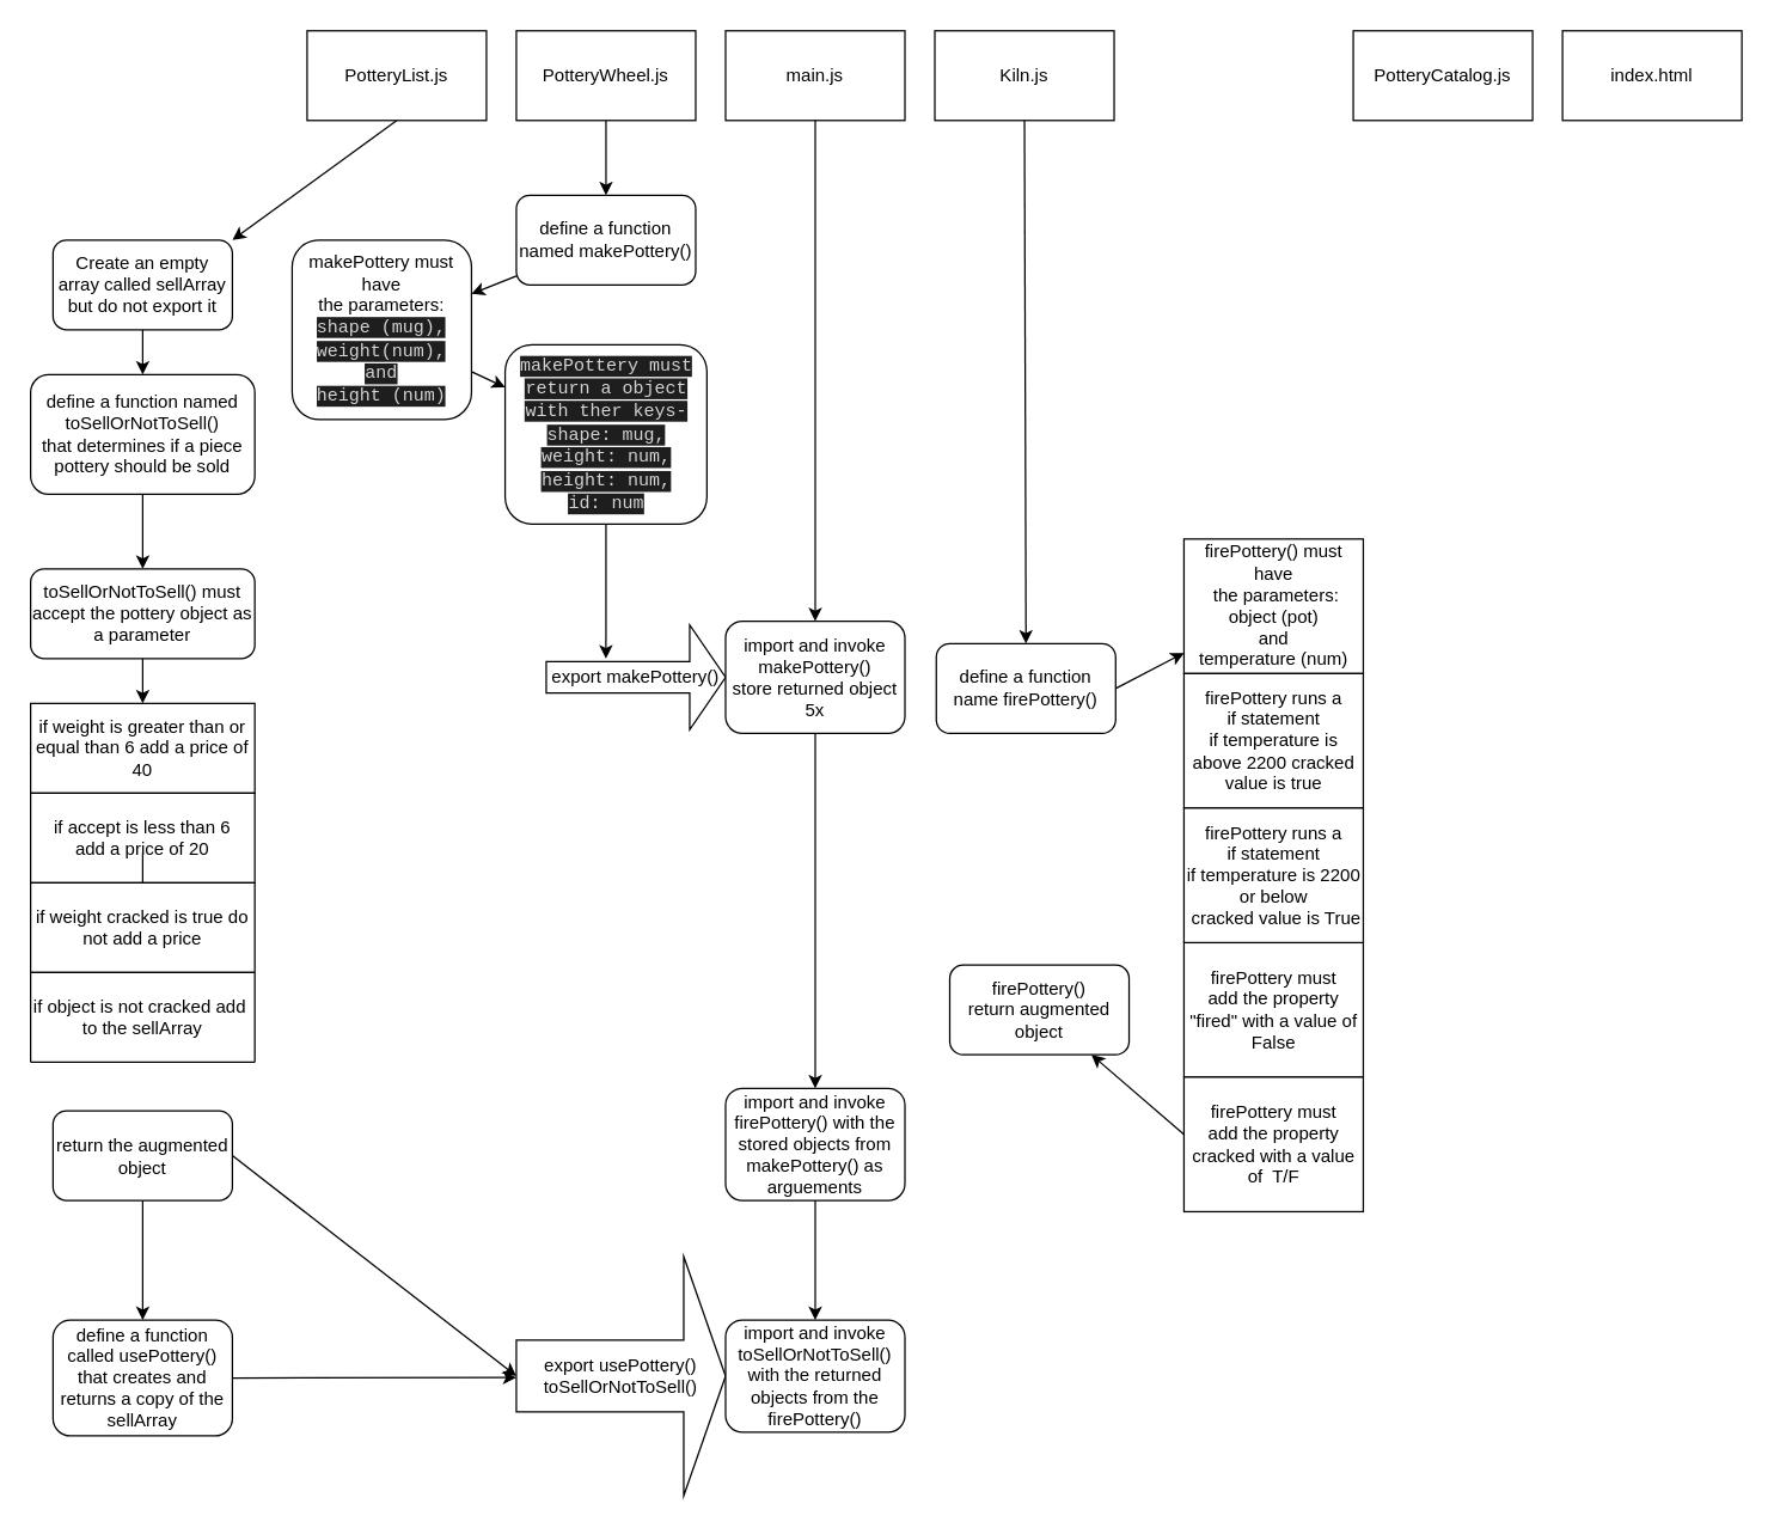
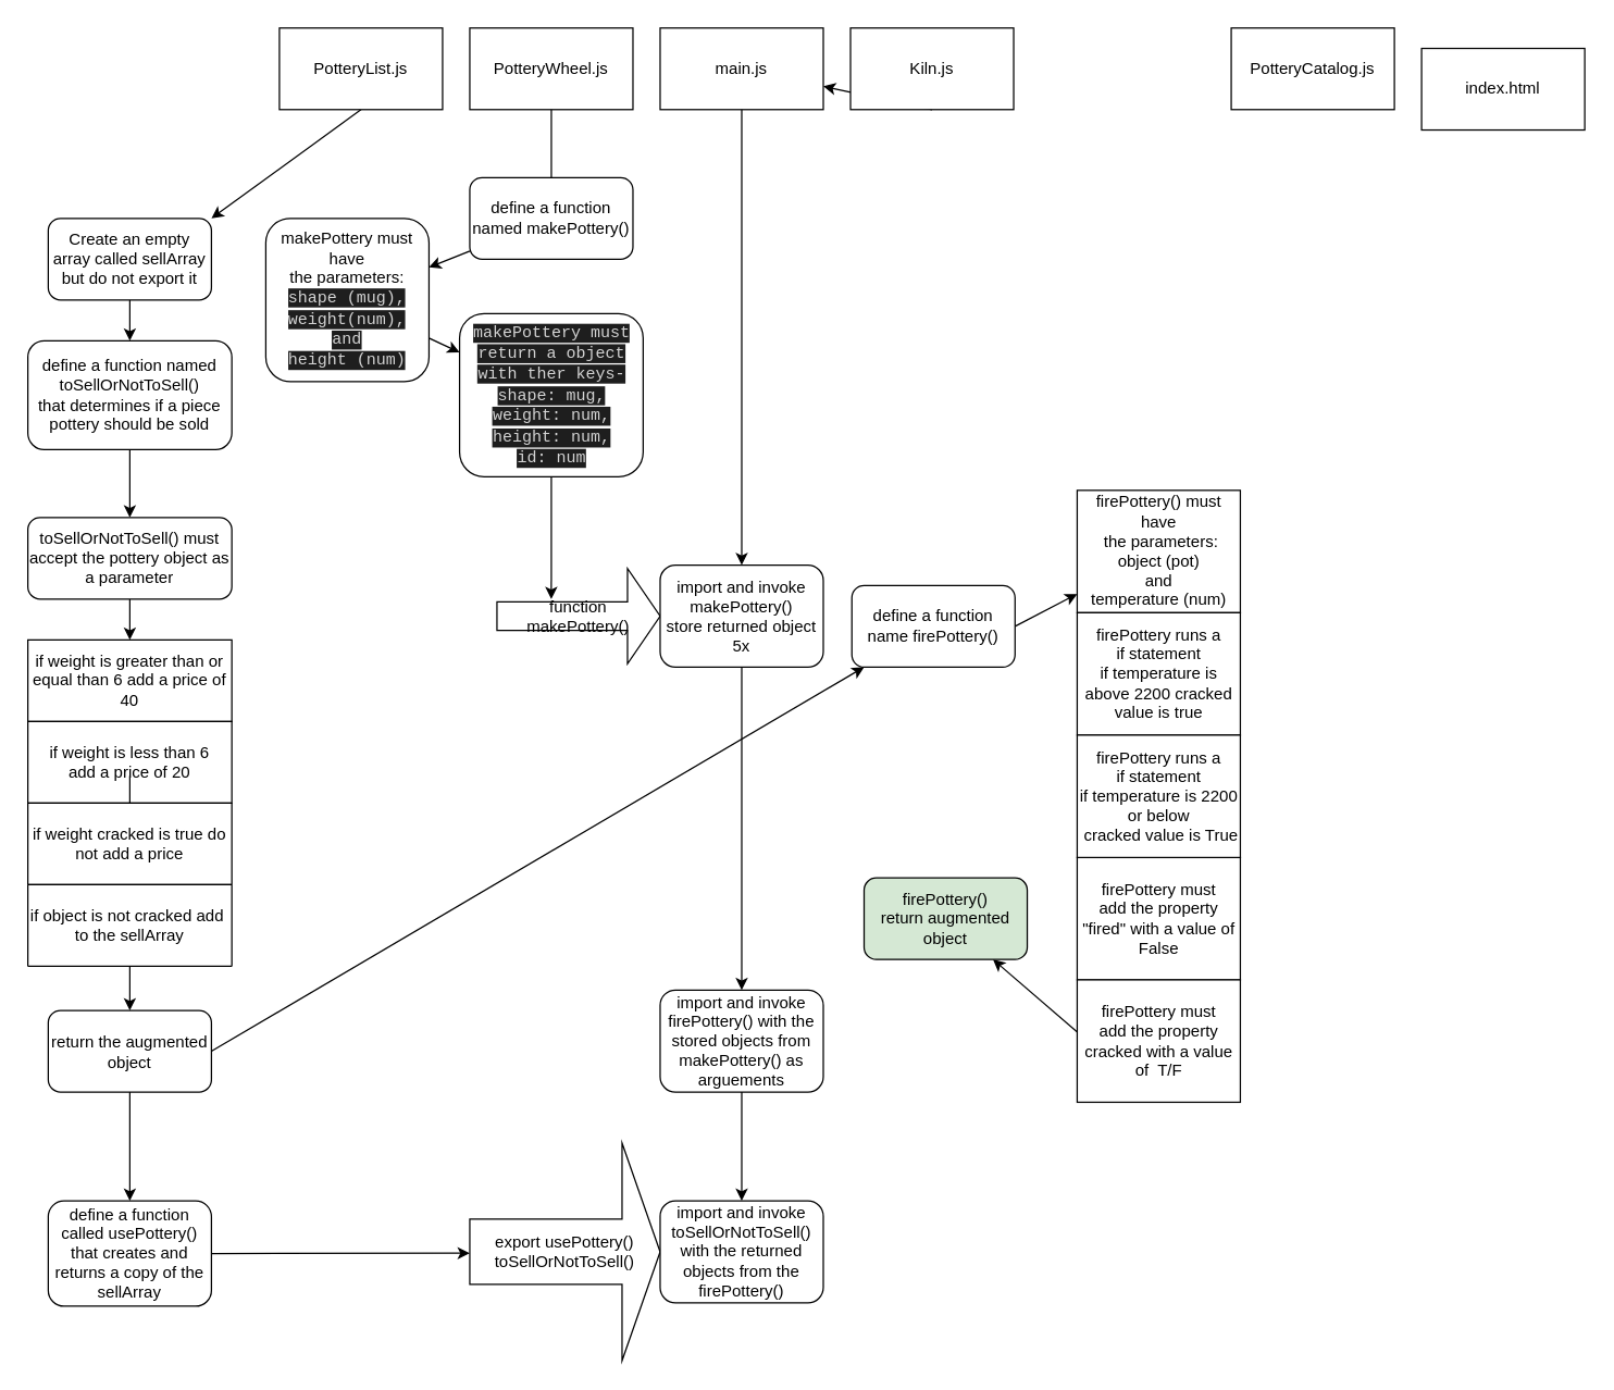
- <mxCell id="11" value="index.html" style="rounded=0;whiteSpace=wrap;html=1;fontSize=12;" vertex="1" parent="1"><mxGeometry x="1045" y="20" width="120" height="60" as="geometry" /></mxCell>
+ <mxCell id="11" value="index.html" style="rounded=0;whiteSpace=wrap;html=1;fontSize=12;" vertex="1" parent="1"><mxGeometry x="1045" y="35" width="120" height="60" as="geometry" /></mxCell>
- <mxCell id="2" style="edgeStyle=none;html=1;exitX=0.5;exitY=1;exitDx=0;exitDy=0;entryX=0.5;entryY=0;entryDx=0;entryDy=0;fontSize=12;" edge="1" parent="1" source="3" target="13"><mxGeometry relative="1" as="geometry" /></mxCell>
+ <mxCell id="2" style="edgeStyle=none;html=1;exitX=0.5;exitY=1;exitDx=0;exitDy=0;entryX=0.5;entryY=0;entryDx=0;entryDy=0;fontSize=12;endArrow=none;" edge="1" parent="1" source="3" target="13"><mxGeometry relative="1" as="geometry" /></mxCell>
- <mxCell id="6" style="edgeStyle=none;html=1;exitX=0.5;exitY=1;exitDx=0;exitDy=0;entryX=0.5;entryY=0;entryDx=0;entryDy=0;fontSize=12;" edge="1" parent="1" source="7" target="22"><mxGeometry relative="1" as="geometry" /></mxCell>
+ <mxCell id="6" style="edgeStyle=none;html=1;exitX=0.5;exitY=1;exitDx=0;exitDy=0;fontSize=12;" edge="1" parent="1" source="7" target="10"><mxGeometry relative="1" as="geometry" /></mxCell>
- <mxCell id="18" value="export makePottery()" style="shape=singleArrow;whiteSpace=wrap;html=1;fontSize=12;" vertex="1" parent="1"><mxGeometry x="365" y="417.5" width="120" height="70" as="geometry" /></mxCell>
+ <mxCell id="18" value="function makePottery()" style="shape=singleArrow;whiteSpace=wrap;html=1;fontSize=12;" vertex="1" parent="1"><mxGeometry x="365" y="417.5" width="120" height="70" as="geometry" /></mxCell>
- <mxCell id="45" value="if accept is less than 6&lt;br&gt;add a price of 20" style="rounded=1;whiteSpace=wrap;html=1;fontSize=12;arcSize=0;" vertex="1" parent="1"><mxGeometry x="20" y="530" width="150" height="60" as="geometry" /></mxCell>
+ <mxCell id="45" value="if weight is less than 6&lt;br&gt;add a price of 20" style="rounded=1;whiteSpace=wrap;html=1;fontSize=12;arcSize=0;" vertex="1" parent="1"><mxGeometry x="20" y="530" width="150" height="60" as="geometry" /></mxCell>
- <mxCell id="33" value="firePottery()&lt;br&gt;return augmented object" style="rounded=1;whiteSpace=wrap;html=1;fontSize=12;" vertex="1" parent="1"><mxGeometry x="635" y="645" width="120" height="60" as="geometry" /></mxCell>
+ <mxCell id="33" value="firePottery()&lt;br&gt;return augmented object" style="rounded=1;whiteSpace=wrap;html=1;fontSize=12;fillColor=#d5e8d4;" vertex="1" parent="1"><mxGeometry x="635" y="645" width="120" height="60" as="geometry" /></mxCell>
- <mxCell id="48" style="edgeStyle=none;html=1;exitX=0.5;exitY=1;exitDx=0;exitDy=0;fontSize=12;" edge="1" parent="1" source="49" target="47"><mxGeometry relative="1" as="geometry" /></mxCell>
+ <mxCell id="48" style="edgeStyle=none;html=1;exitX=0.5;exitY=1;exitDx=0;exitDy=0;fontSize=12;" edge="1" parent="1" source="49" target="52"><mxGeometry relative="1" as="geometry" /></mxCell>
- <mxCell id="51" style="edgeStyle=none;html=1;exitX=1;exitY=0.5;exitDx=0;exitDy=0;entryX=0;entryY=0.5;entryDx=0;entryDy=0;entryPerimeter=0;fontSize=12;" edge="1" parent="1" source="52" target="55"><mxGeometry relative="1" as="geometry" /></mxCell>
+ <mxCell id="51" style="edgeStyle=none;html=1;exitX=1;exitY=0.5;exitDx=0;exitDy=0;fontSize=12;" edge="1" parent="1" source="52" target="22"><mxGeometry relative="1" as="geometry" /></mxCell>
